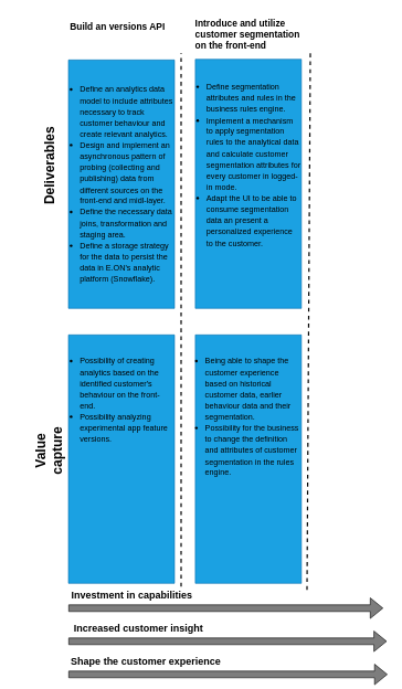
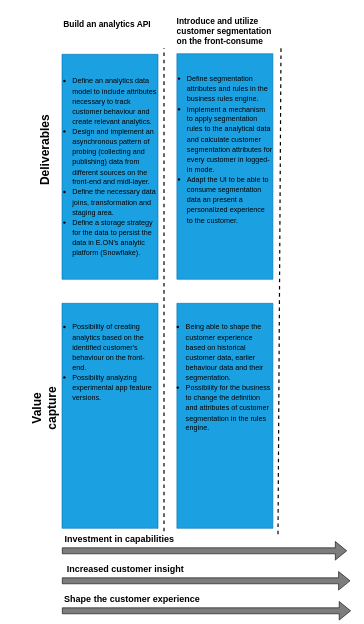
- <mxCell id="6" value="&lt;h3 style=&quot;margin-top: 0px;&quot;&gt;&lt;span style=&quot;font-size: 14px;&quot;&gt;Build an versions API&lt;/span&gt;&lt;/h3&gt;" style="text;html=1;whiteSpace=wrap;overflow=hidden;rounded=0;" vertex="1" parent="1"><mxGeometry x="102.5" y="25" width="160" height="50" as="geometry" /></mxCell>
+ <mxCell id="6" value="&lt;h3 style=&quot;margin-top: 0px;&quot;&gt;&lt;span style=&quot;font-size: 14px;&quot;&gt;Build an analytics API&lt;/span&gt;&lt;/h3&gt;" style="text;html=1;whiteSpace=wrap;overflow=hidden;rounded=0;" vertex="1" parent="1"><mxGeometry x="102.5" y="25" width="160" height="50" as="geometry" /></mxCell>
- <mxCell id="11" value="&lt;h3 style=&quot;margin-top: 0px;&quot;&gt;&lt;font style=&quot;font-size: 14px;&quot;&gt;Introduce and utilize customer segmentation on the front-end&lt;/font&gt;&lt;/h3&gt;" style="text;html=1;whiteSpace=wrap;overflow=hidden;rounded=0;" vertex="1" parent="1"><mxGeometry x="292" y="20" width="164" height="60" as="geometry" /></mxCell>
+ <mxCell id="11" value="&lt;h3 style=&quot;margin-top: 0px;&quot;&gt;&lt;font style=&quot;font-size: 14px;&quot;&gt;Introduce and utilize customer segmentation on the front-consume&lt;/font&gt;&lt;/h3&gt;" style="text;html=1;whiteSpace=wrap;overflow=hidden;rounded=0;" vertex="1" parent="1"><mxGeometry x="292" y="20" width="164" height="60" as="geometry" /></mxCell>
